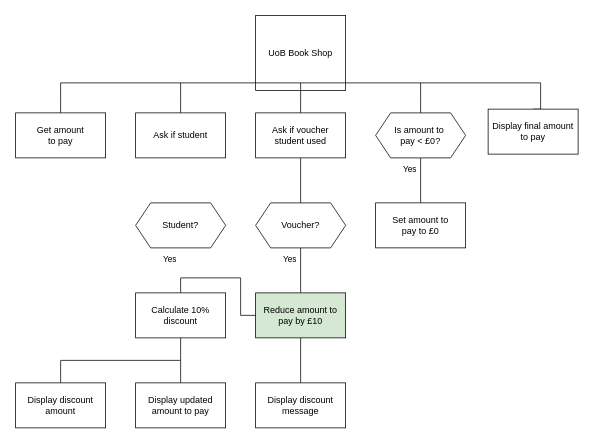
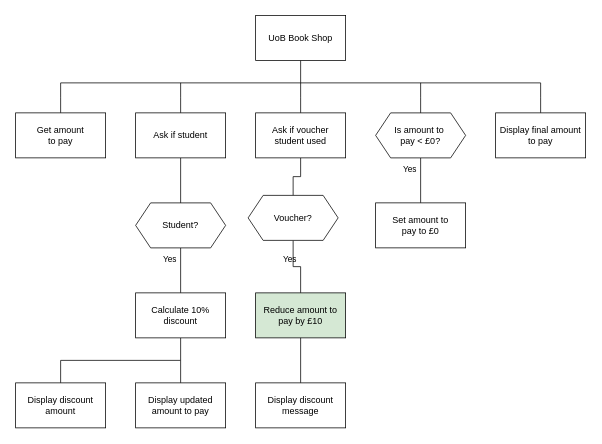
- <mxCell id="3" value="UoB Book Shop" style="rounded=0;whiteSpace=wrap;html=1;" parent="1" vertex="1"><mxGeometry x="340" y="20" width="120" height="100" as="geometry" /></mxCell>
+ <mxCell id="3" value="UoB Book Shop" style="rounded=0;whiteSpace=wrap;html=1;" parent="1" vertex="1"><mxGeometry x="340" y="20" width="120" height="60" as="geometry" /></mxCell>
- <mxCell id="16" value="Display final amount to pay" style="rounded=0;whiteSpace=wrap;html=1;" parent="1" vertex="1"><mxGeometry x="650" y="145" width="120" height="60" as="geometry" /></mxCell>
+ <mxCell id="16" value="Display final amount to pay" style="rounded=0;whiteSpace=wrap;html=1;" parent="1" vertex="1"><mxGeometry x="660" y="150" width="120" height="60" as="geometry" /></mxCell>
+ <mxCell id="31" style="edgeStyle=orthogonalEdgeStyle;rounded=0;orthogonalLoop=1;jettySize=auto;html=1;exitX=0.5;exitY=1;exitDx=0;exitDy=0;entryX=0.5;entryY=0;entryDx=0;entryDy=0;endArrow=none;endFill=0;" parent="1" source="33" target="25" edge="1"><mxGeometry relative="1" as="geometry" /></mxCell>
- <mxCell id="22" value="Voucher?" style="shape=hexagon;perimeter=hexagonPerimeter2;whiteSpace=wrap;html=1;fixedSize=1;" parent="1" vertex="1"><mxGeometry x="340" y="270" width="120" height="60" as="geometry" /></mxCell>
+ <mxCell id="22" value="Voucher?" style="shape=hexagon;perimeter=hexagonPerimeter2;whiteSpace=wrap;html=1;fixedSize=1;" parent="1" vertex="1"><mxGeometry x="330" y="260" width="120" height="60" as="geometry" /></mxCell>
- <mxCell id="10" style="edgeStyle=orthogonalEdgeStyle;rounded=0;orthogonalLoop=1;jettySize=auto;html=1;exitX=0.5;exitY=0;exitDx=0;exitDy=0;endArrow=none;endFill=0;" parent="1" source="12" target="9" edge="1"><mxGeometry relative="1" as="geometry" /></mxCell>
+ <mxCell id="10" style="edgeStyle=orthogonalEdgeStyle;rounded=0;orthogonalLoop=1;jettySize=auto;html=1;exitX=0.5;exitY=0;exitDx=0;exitDy=0;entryX=0.5;entryY=1;entryDx=0;entryDy=0;endArrow=none;endFill=0;" parent="1" source="12" target="25" edge="1"><mxGeometry relative="1" as="geometry" /></mxCell>
